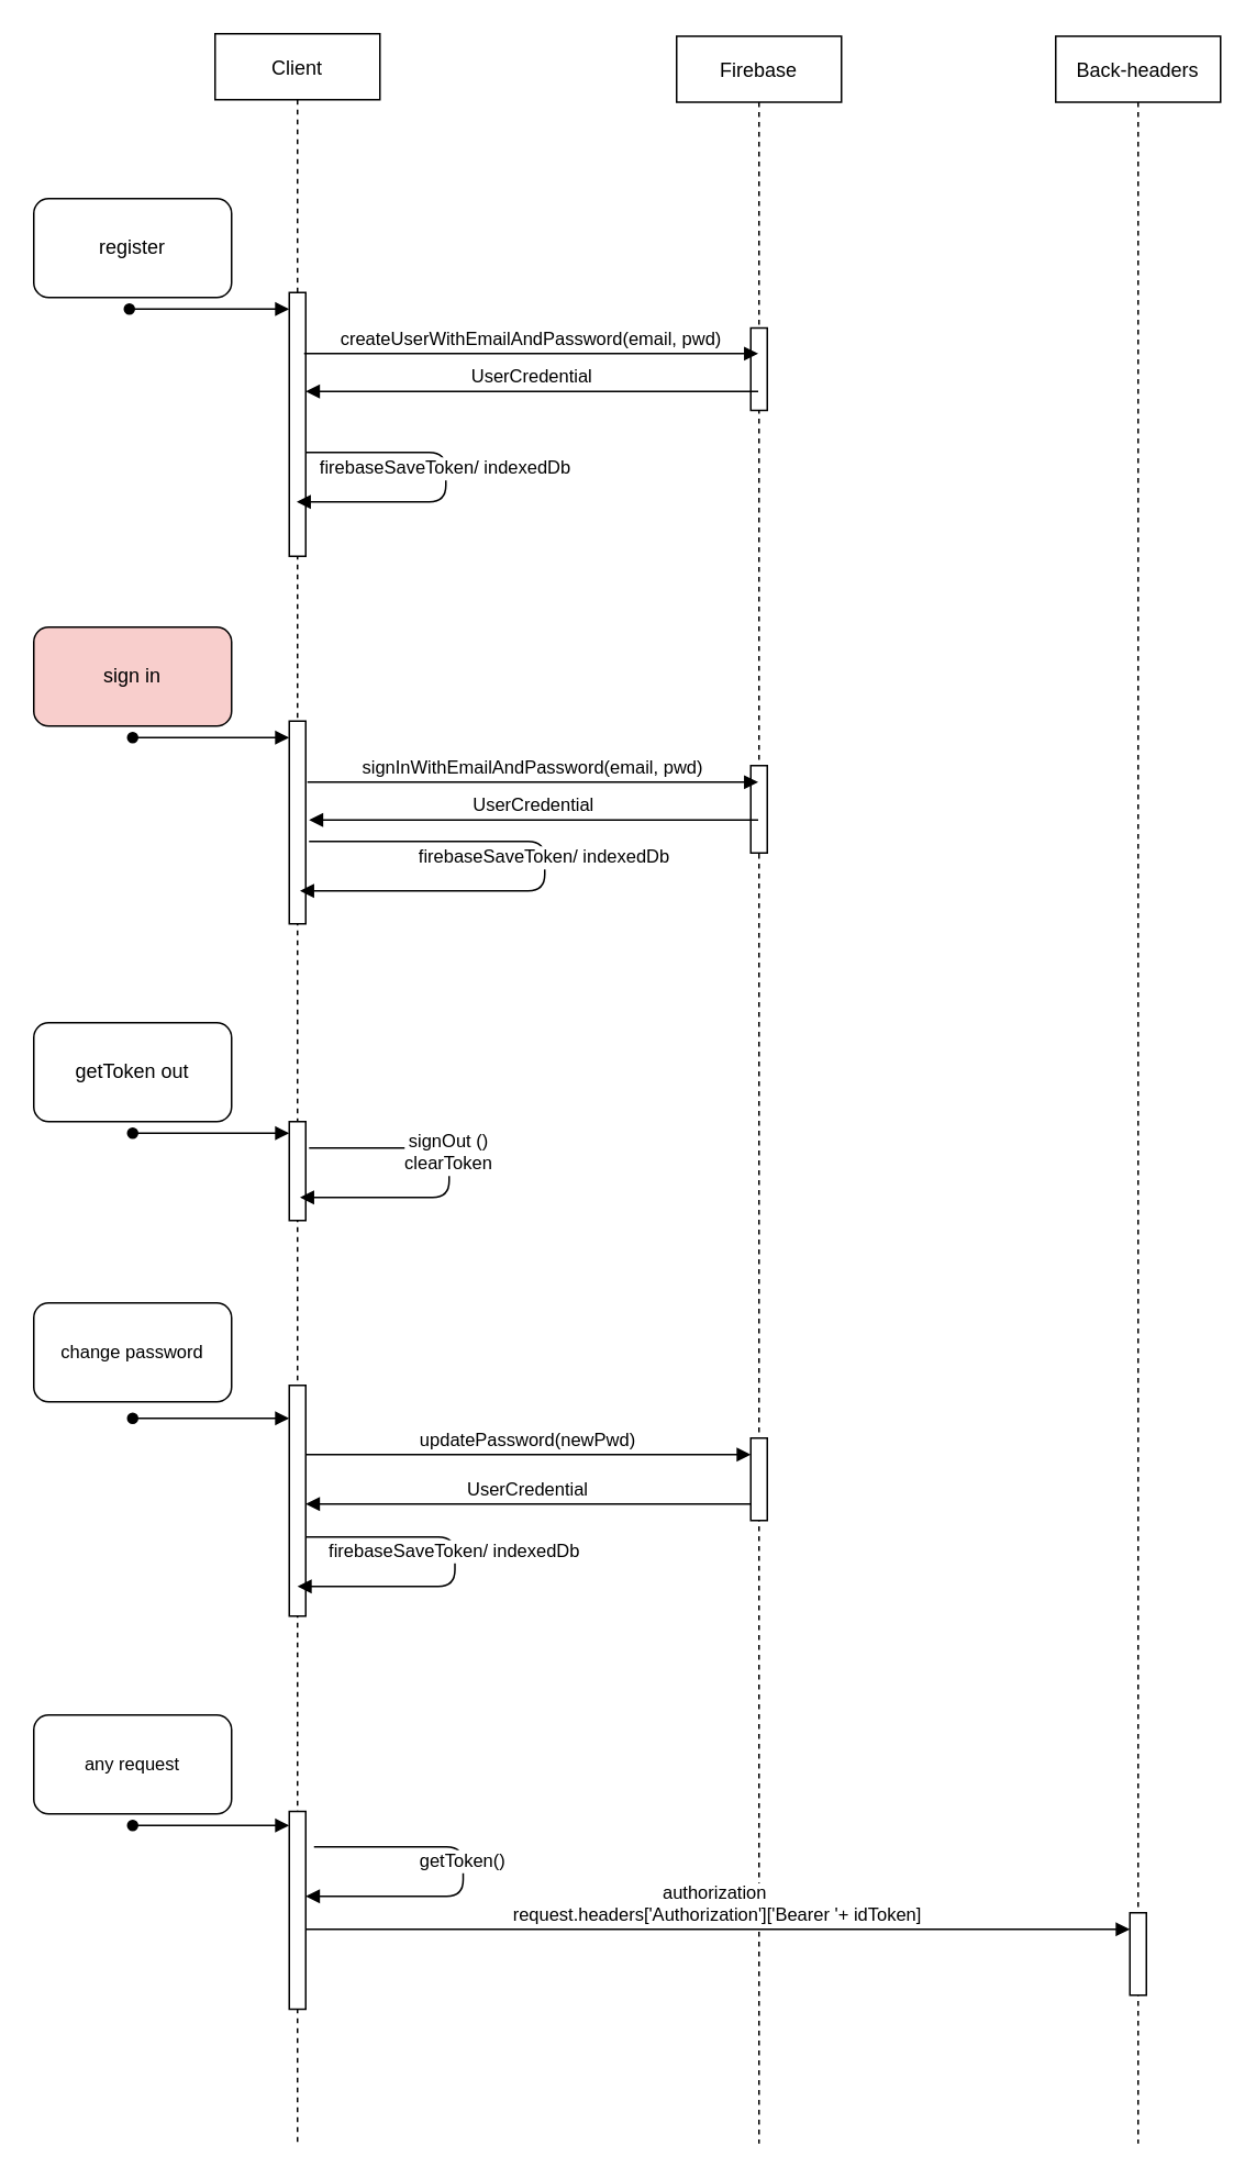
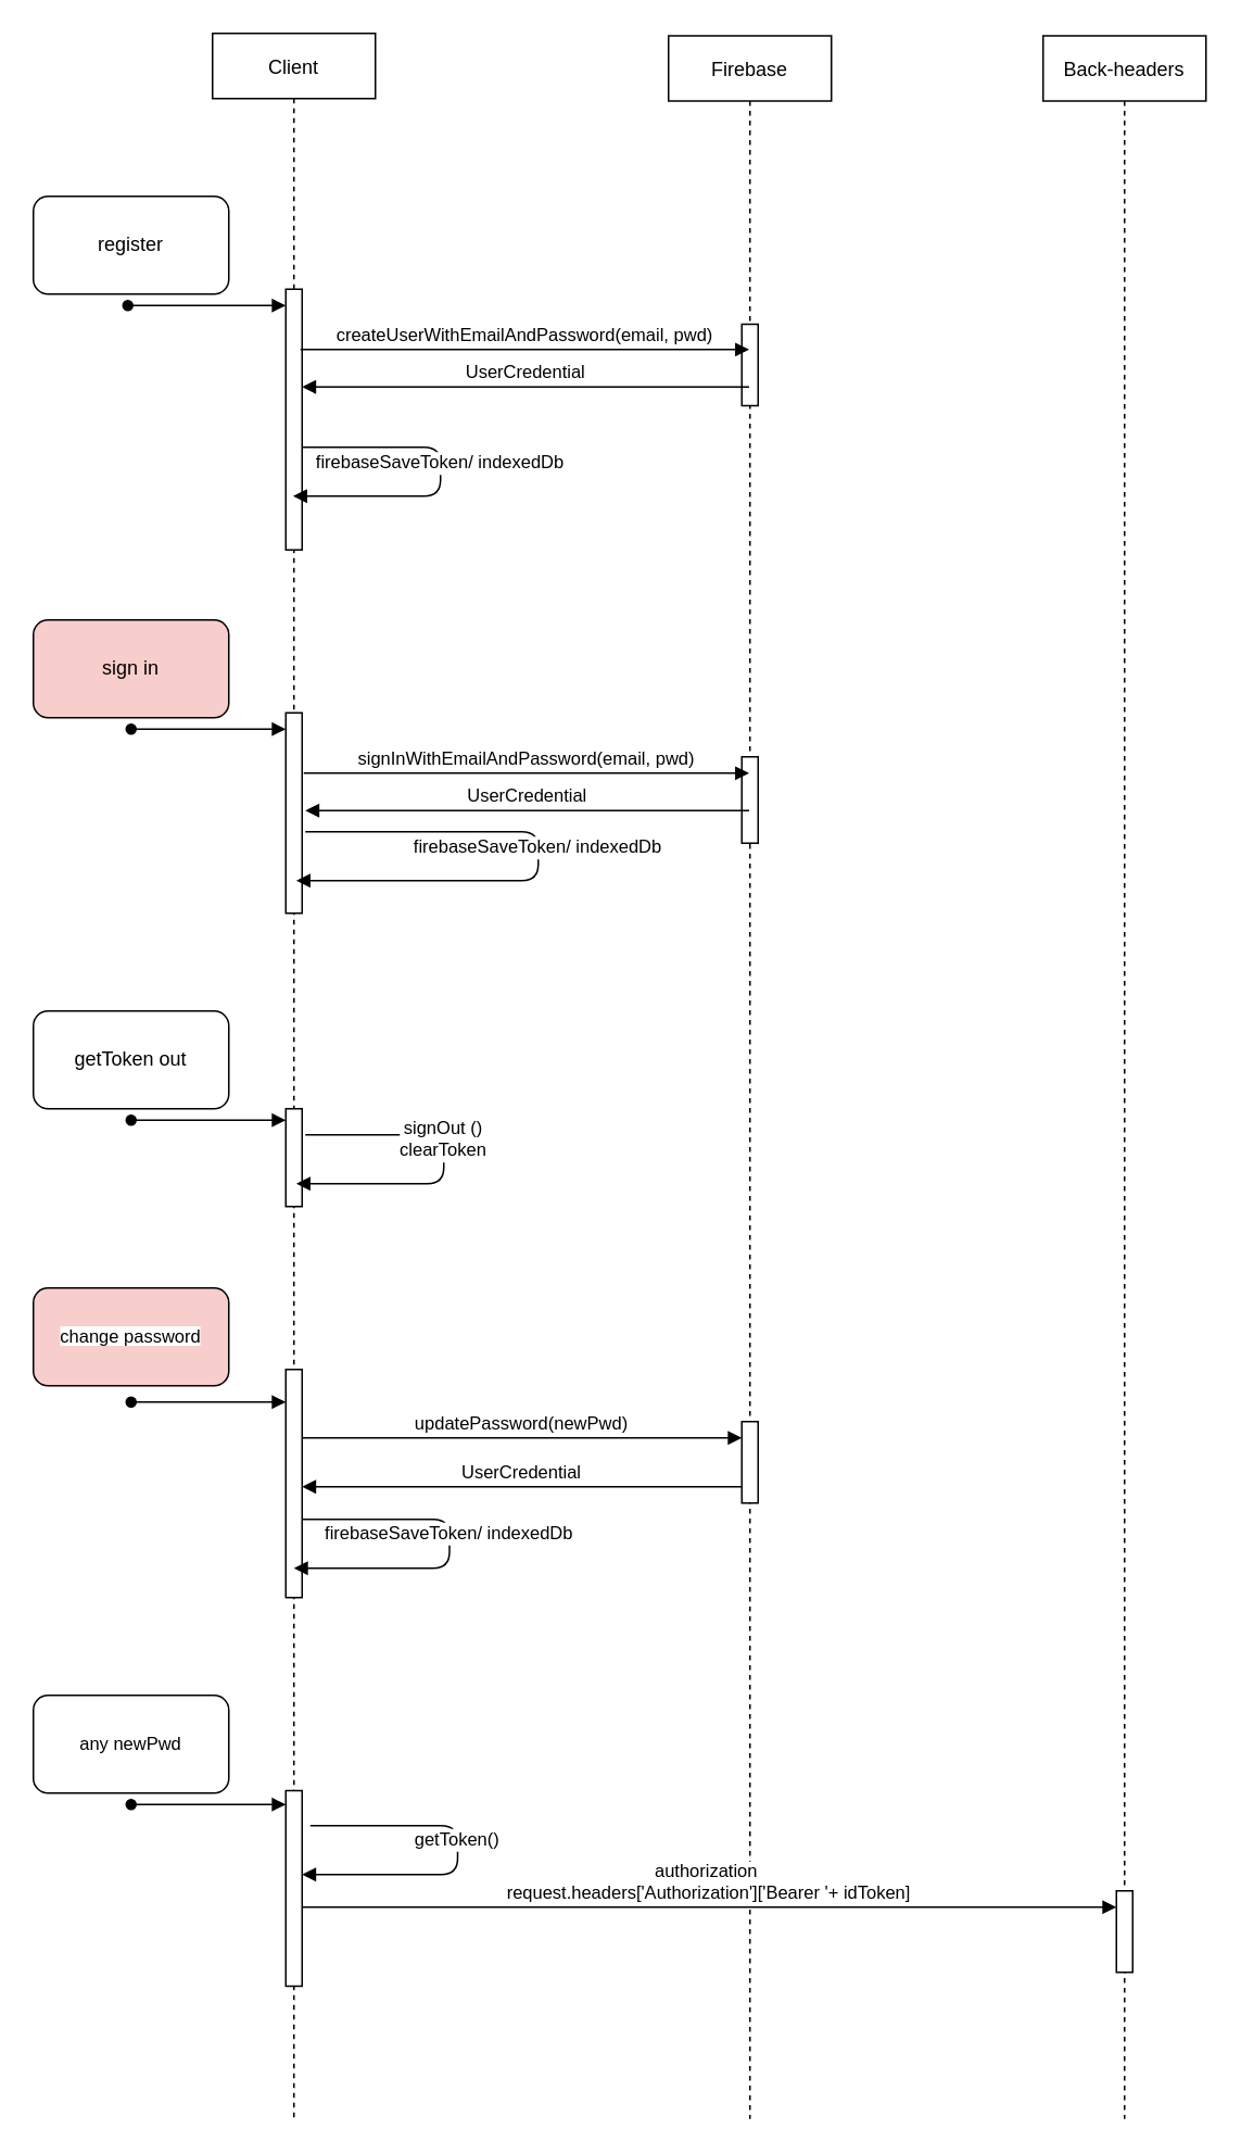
- <mxCell id="30" value="&lt;span style=&quot;font-size: 11px ; background-color: rgb(255 , 255 , 255)&quot;&gt;change password&lt;/span&gt;" style="rounded=1;whiteSpace=wrap;html=1;" parent="1" vertex="1"><mxGeometry x="20" y="790" width="120" height="60" as="geometry" /></mxCell>
+ <mxCell id="30" value="&lt;span style=&quot;font-size: 11px ; background-color: rgb(255 , 255 , 255)&quot;&gt;change password&lt;/span&gt;" style="rounded=1;whiteSpace=wrap;html=1;fillColor=#f8cecc;" parent="1" vertex="1"><mxGeometry x="20" y="790" width="120" height="60" as="geometry" /></mxCell>
- <mxCell id="31" value="&lt;span style=&quot;font-size: 11px ; background-color: rgb(255 , 255 , 255)&quot;&gt;any request&lt;/span&gt;" style="rounded=1;whiteSpace=wrap;html=1;" parent="1" vertex="1"><mxGeometry x="20" y="1040" width="120" height="60" as="geometry" /></mxCell>
+ <mxCell id="31" value="&lt;span style=&quot;font-size: 11px ; background-color: rgb(255 , 255 , 255)&quot;&gt;any newPwd&lt;/span&gt;" style="rounded=1;whiteSpace=wrap;html=1;" parent="1" vertex="1"><mxGeometry x="20" y="1040" width="120" height="60" as="geometry" /></mxCell>
